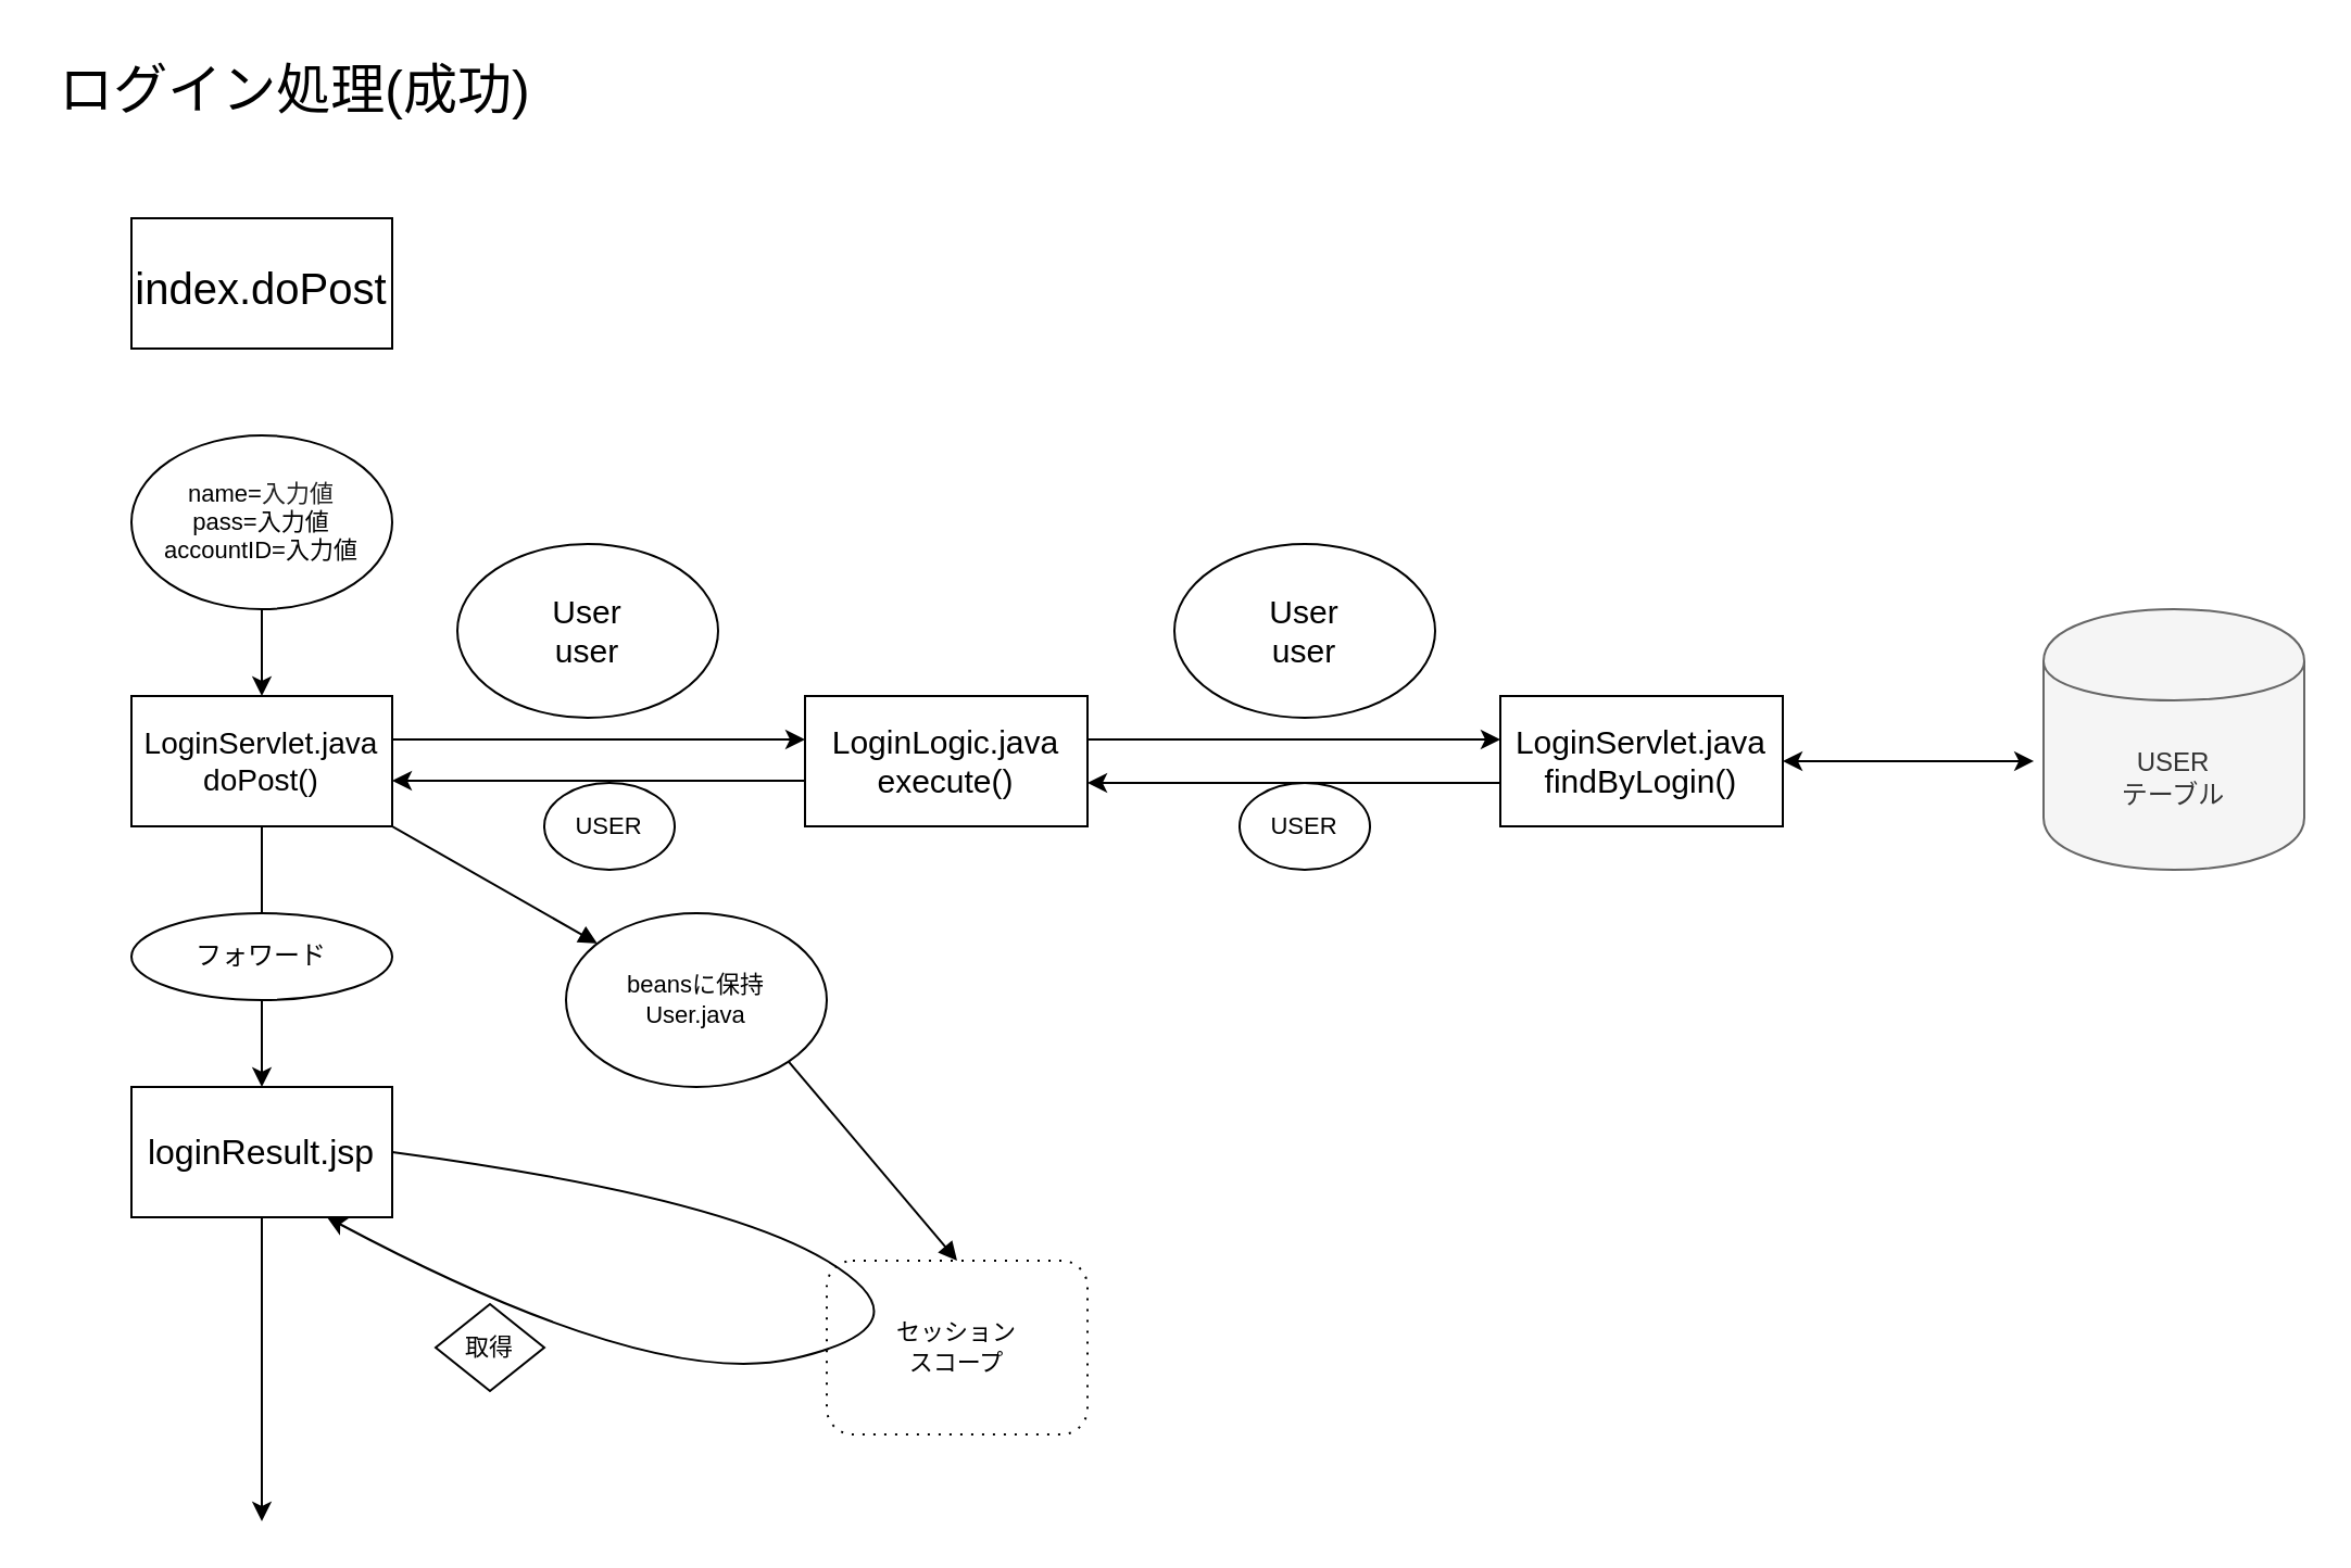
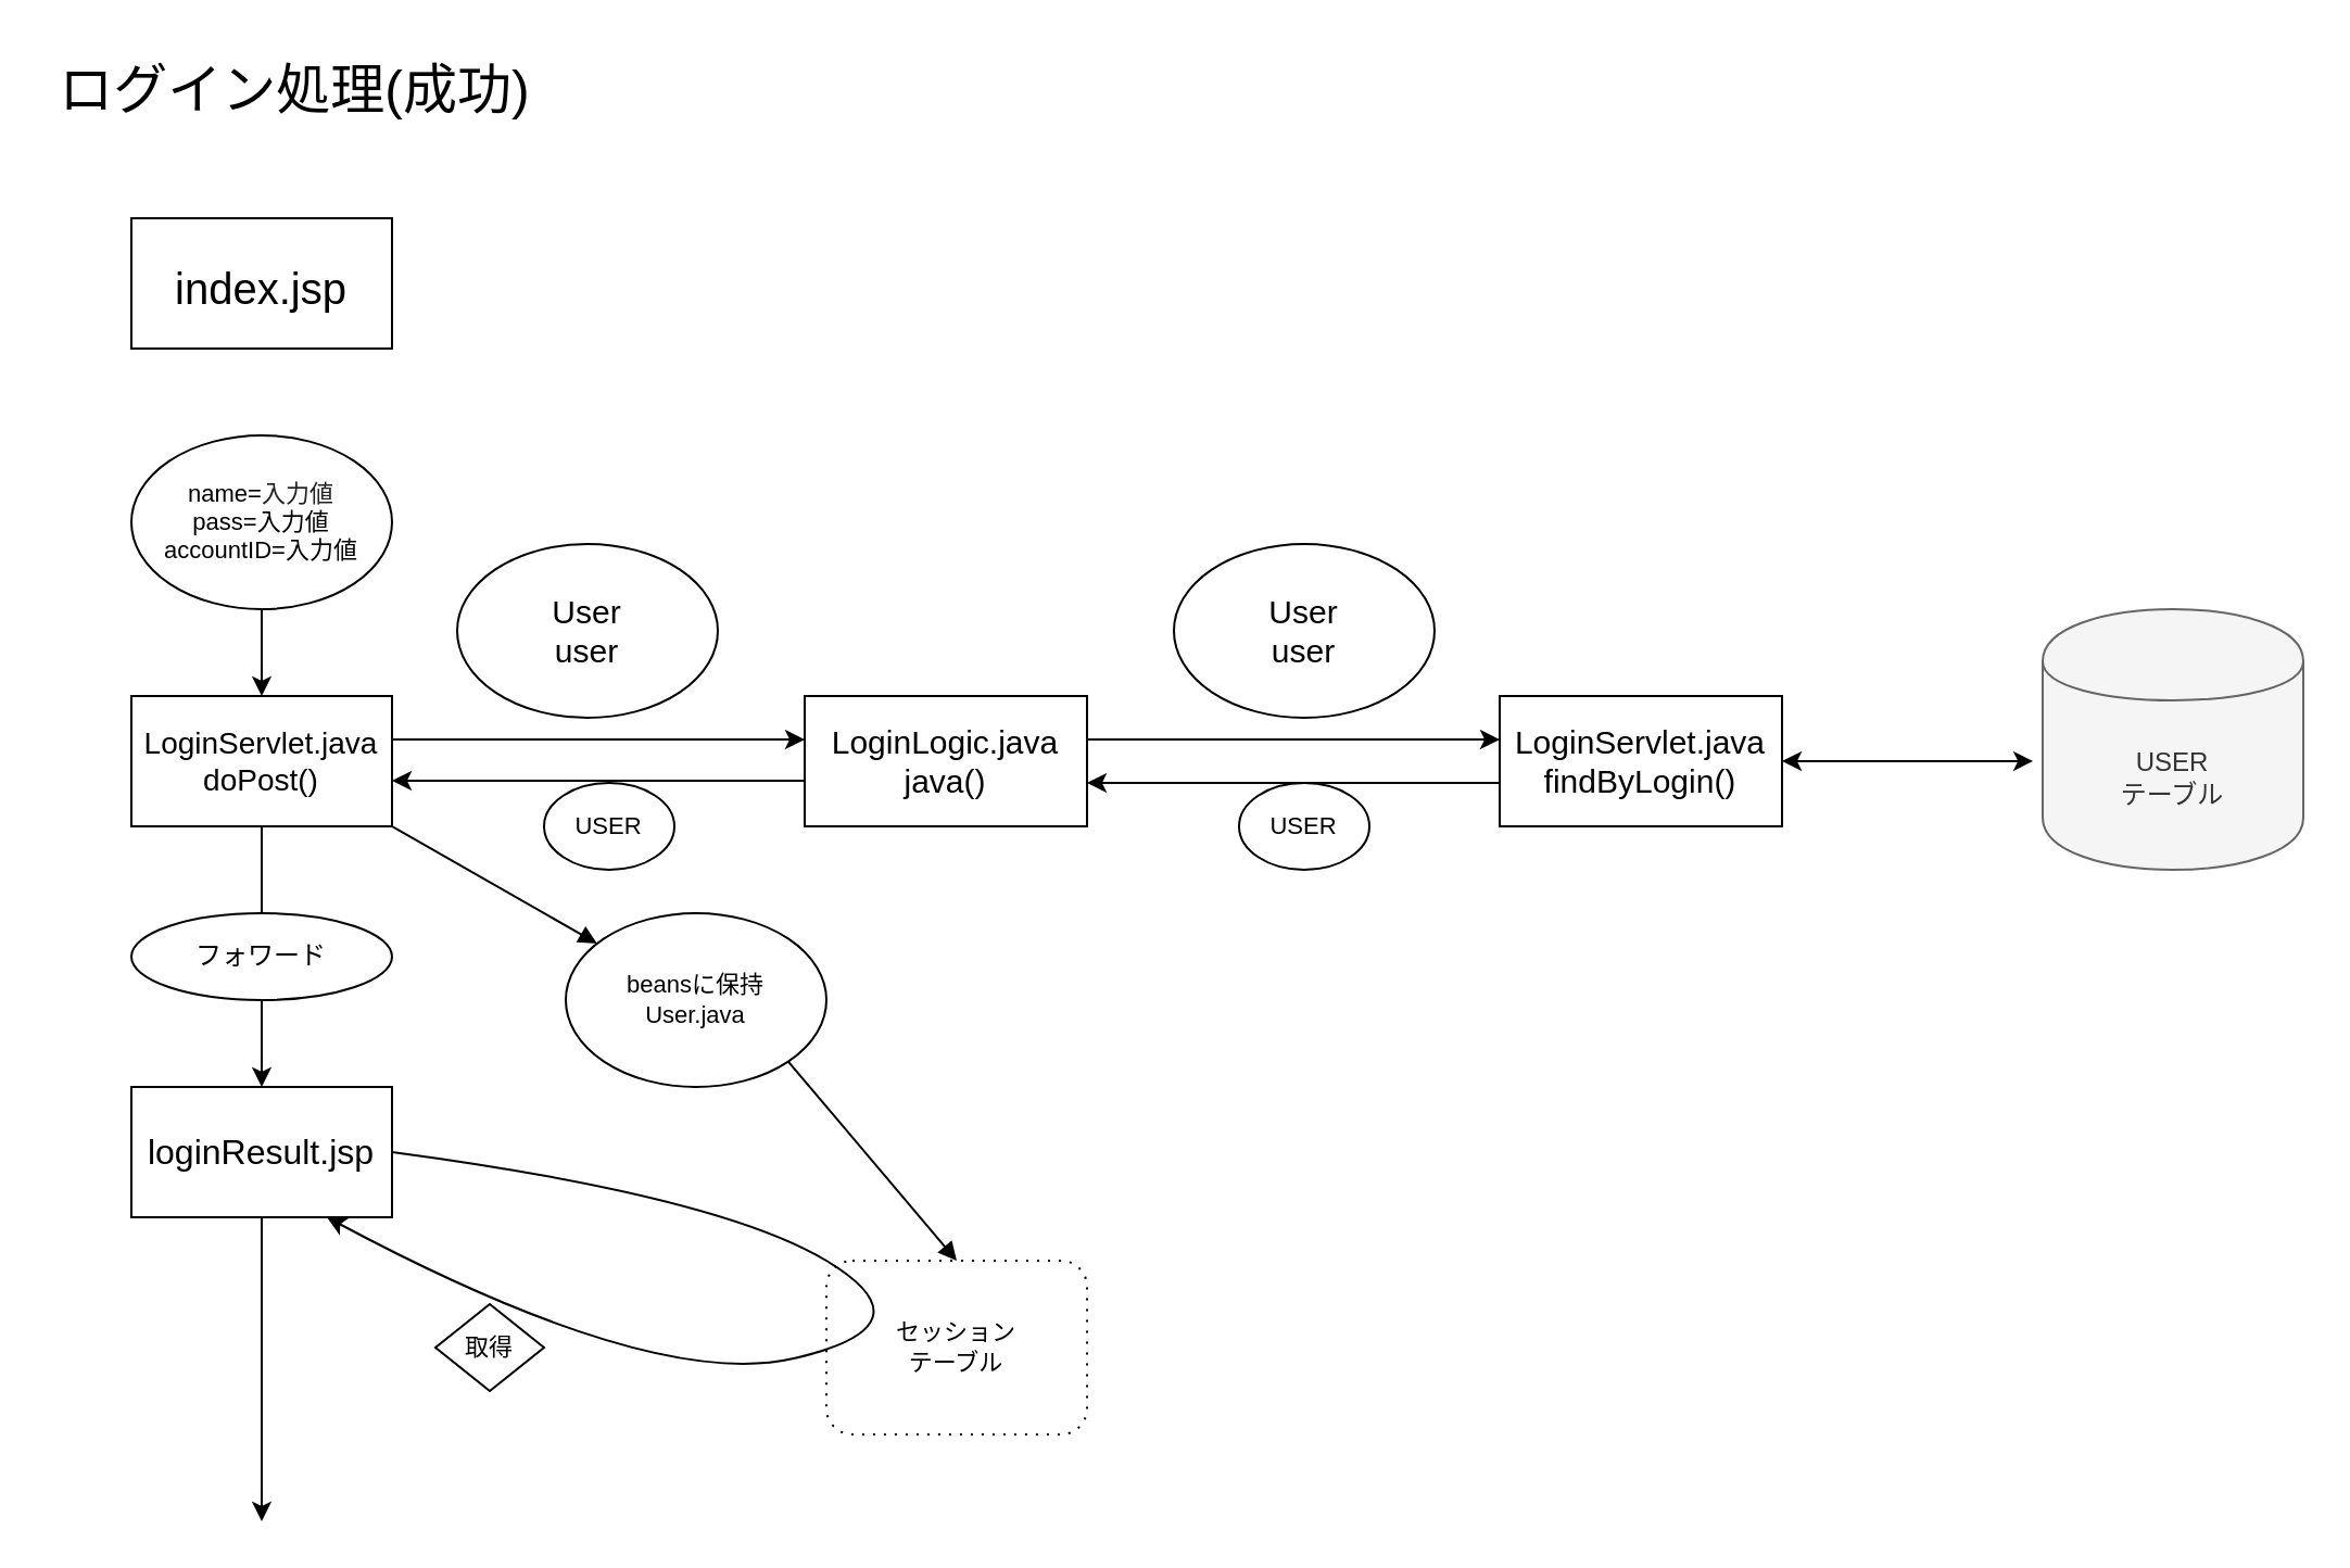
- <mxCell id="3" value="&lt;font style=&quot;font-size: 20px&quot;&gt;index.doPost&lt;/font&gt;" style="rounded=0;whiteSpace=wrap;html=1;fontSize=25;" parent="1" vertex="1"><mxGeometry x="60" y="100" width="120" height="60" as="geometry" /></mxCell>
+ <mxCell id="3" value="&lt;font style=&quot;font-size: 20px&quot;&gt;index.jsp&lt;/font&gt;" style="rounded=0;whiteSpace=wrap;html=1;fontSize=25;" parent="1" vertex="1"><mxGeometry x="60" y="100" width="120" height="60" as="geometry" /></mxCell>
- <mxCell id="11" value="LoginLogic.java&lt;br style=&quot;font-size: 15px;&quot;&gt;execute()" style="rounded=0;whiteSpace=wrap;html=1;fontSize=15;" parent="1" vertex="1"><mxGeometry x="370" y="320" width="130" height="60" as="geometry" /></mxCell>
+ <mxCell id="11" value="LoginLogic.java&lt;br style=&quot;font-size: 15px;&quot;&gt;java()" style="rounded=0;whiteSpace=wrap;html=1;fontSize=15;" parent="1" vertex="1"><mxGeometry x="370" y="320" width="130" height="60" as="geometry" /></mxCell>
- <mxCell id="21" value="セッション&lt;br&gt;スコープ" style="shape=ext;rounded=1;html=1;whiteSpace=wrap;dashed=1;dashPattern=1 4;fontSize=11;" parent="1" vertex="1"><mxGeometry x="380" y="580" width="120" height="80" as="geometry" /></mxCell>
+ <mxCell id="21" value="セッション&lt;br&gt;テーブル" style="shape=ext;rounded=1;html=1;whiteSpace=wrap;dashed=1;dashPattern=1 4;fontSize=11;" parent="1" vertex="1"><mxGeometry x="380" y="580" width="120" height="80" as="geometry" /></mxCell>
